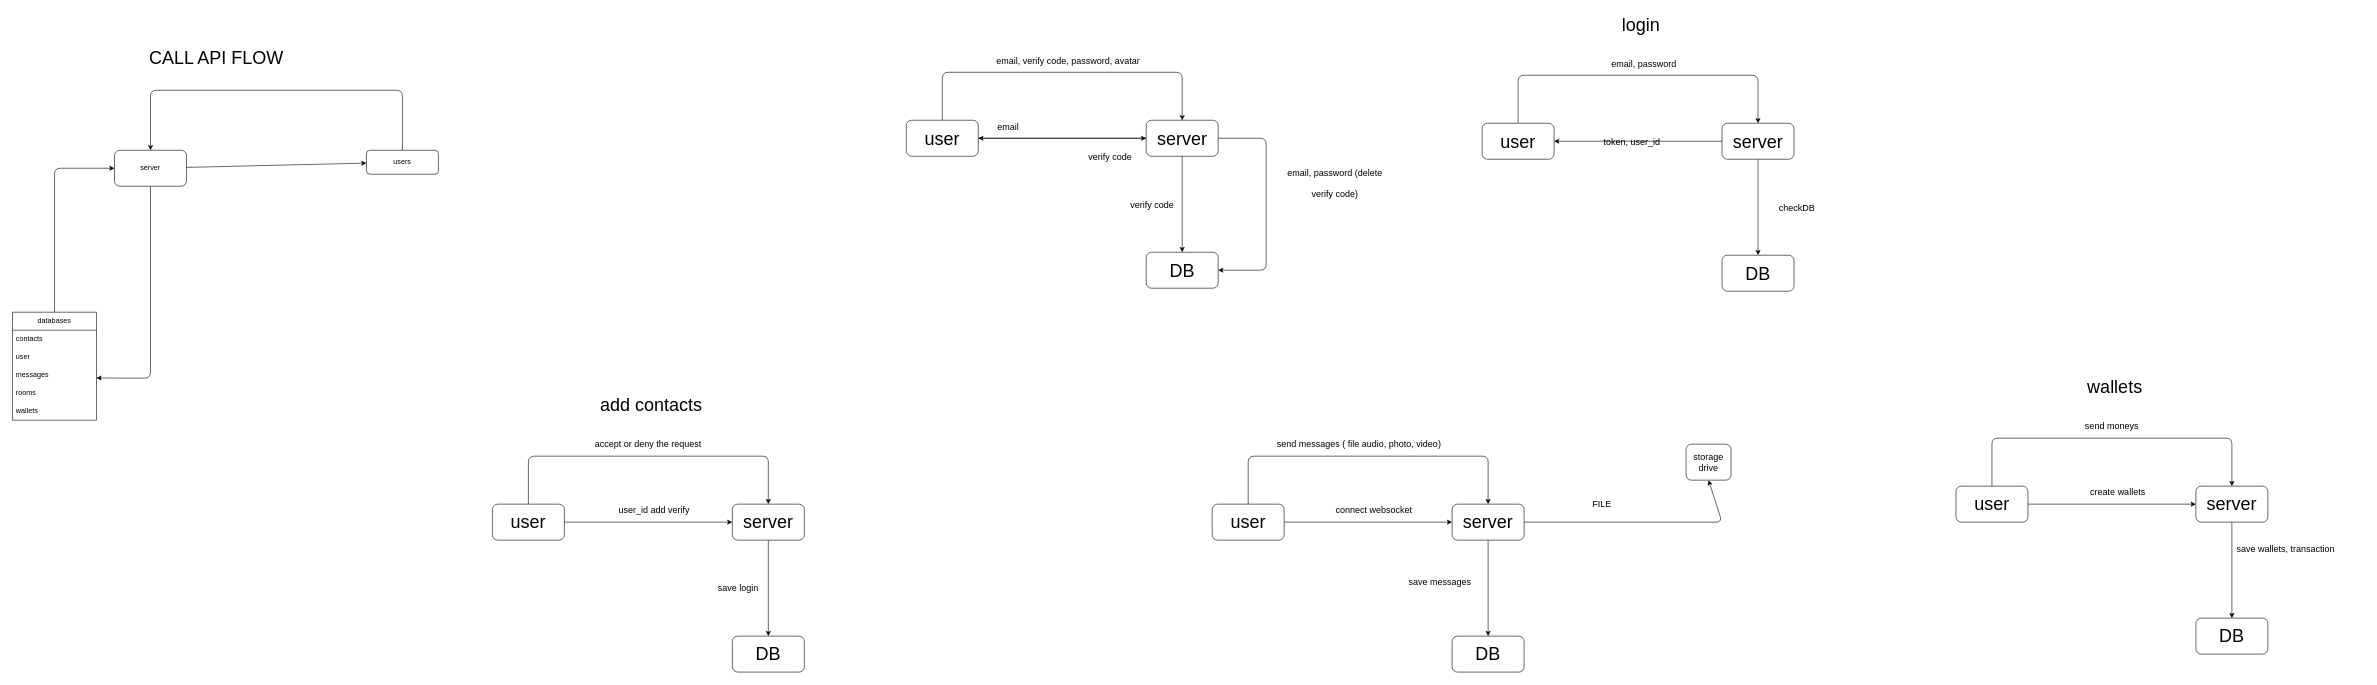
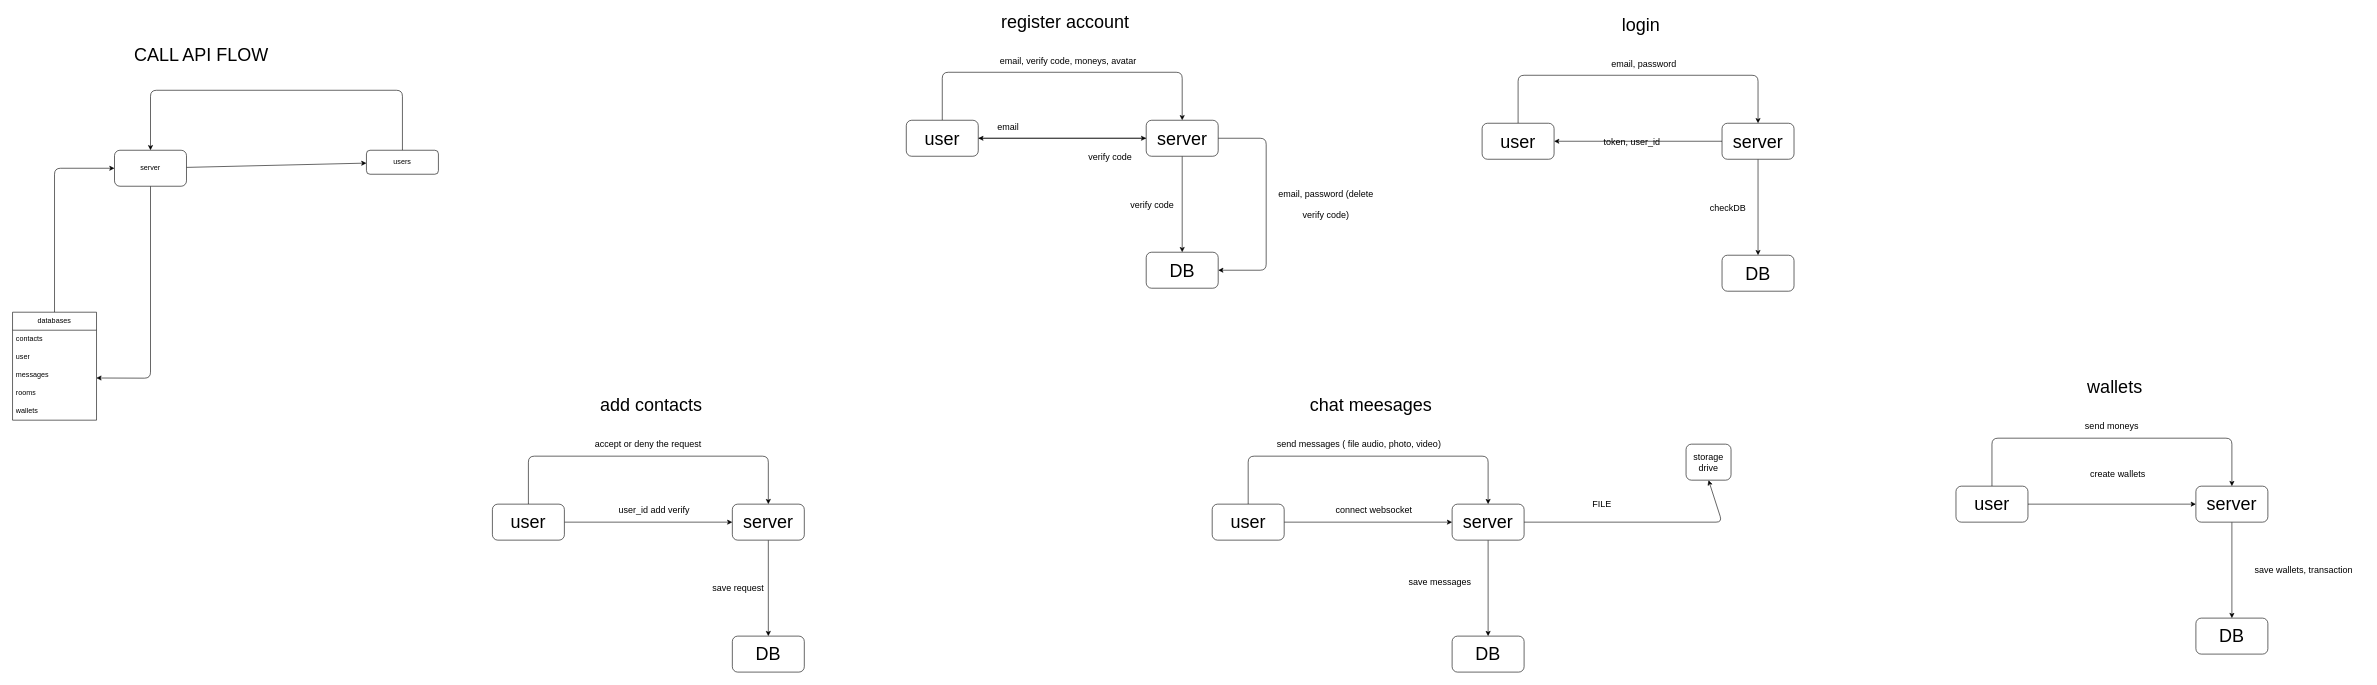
+ <mxCell id="25" value="register account" style="text;html=1;strokeColor=none;fillColor=none;align=center;verticalAlign=middle;whiteSpace=wrap;rounded=0;fontSize=30;" parent="1" vertex="1"><mxGeometry x="1660" y="20" width="230" height="30" as="geometry" /></mxCell>
- <mxCell id="14" value="&lt;font style=&quot;font-size: 30px;&quot;&gt;CALL API FLOW&lt;/font&gt;" style="text;html=1;strokeColor=none;fillColor=none;align=center;verticalAlign=middle;whiteSpace=wrap;rounded=0;" parent="1" vertex="1"><mxGeometry x="210" y="40" width="300" height="110" as="geometry" /></mxCell>
+ <mxCell id="14" value="&lt;font style=&quot;font-size: 30px;&quot;&gt;CALL API FLOW&lt;/font&gt;" style="text;html=1;strokeColor=none;fillColor=none;align=center;verticalAlign=middle;whiteSpace=wrap;rounded=0;" parent="1" vertex="1"><mxGeometry x="185" y="35" width="300" height="110" as="geometry" /></mxCell>
- <mxCell id="37" value="&lt;font style=&quot;font-size: 15px;&quot;&gt;email, verify code, password, avatar&lt;/font&gt;" style="text;html=1;strokeColor=none;fillColor=none;align=center;verticalAlign=middle;whiteSpace=wrap;rounded=0;fontSize=30;" parent="1" vertex="1"><mxGeometry x="1650" y="80" width="260" height="30" as="geometry" /></mxCell>
+ <mxCell id="37" value="&lt;font style=&quot;font-size: 15px;&quot;&gt;email, verify code, moneys, avatar&lt;/font&gt;" style="text;html=1;strokeColor=none;fillColor=none;align=center;verticalAlign=middle;whiteSpace=wrap;rounded=0;fontSize=30;" parent="1" vertex="1"><mxGeometry x="1650" y="80" width="260" height="30" as="geometry" /></mxCell>
- <mxCell id="38" value="&lt;span style=&quot;font-size: 15px;&quot;&gt;email, password (delete verify code)&lt;/span&gt;" style="text;html=1;strokeColor=none;fillColor=none;align=center;verticalAlign=middle;whiteSpace=wrap;rounded=0;fontSize=30;" parent="1" vertex="1"><mxGeometry x="2125" y="285" width="200" height="30" as="geometry" /></mxCell>
+ <mxCell id="38" value="&lt;span style=&quot;font-size: 15px;&quot;&gt;email, password (delete verify code)&lt;/span&gt;" style="text;html=1;strokeColor=none;fillColor=none;align=center;verticalAlign=middle;whiteSpace=wrap;rounded=0;fontSize=30;" parent="1" vertex="1"><mxGeometry x="2110" y="320" width="200" height="30" as="geometry" /></mxCell>
- <mxCell id="59" value="&lt;font style=&quot;font-size: 15px;&quot;&gt;checkDB&lt;/font&gt;" style="text;html=1;strokeColor=none;fillColor=none;align=center;verticalAlign=middle;whiteSpace=wrap;rounded=0;fontSize=30;" parent="1" vertex="1"><mxGeometry x="2895" y="325" width="200" height="30" as="geometry" /></mxCell>
+ <mxCell id="59" value="&lt;font style=&quot;font-size: 15px;&quot;&gt;checkDB&lt;/font&gt;" style="text;html=1;strokeColor=none;fillColor=none;align=center;verticalAlign=middle;whiteSpace=wrap;rounded=0;fontSize=30;" parent="1" vertex="1"><mxGeometry x="2780" y="325" width="200" height="30" as="geometry" /></mxCell>
+ <mxCell id="39" value="chat meesages" style="text;html=1;strokeColor=none;fillColor=none;align=center;verticalAlign=middle;whiteSpace=wrap;rounded=0;fontSize=30;" parent="1" vertex="1"><mxGeometry x="2170" y="660" width="230" height="30" as="geometry" /></mxCell>
- <mxCell id="70" value="&lt;span style=&quot;font-size: 15px;&quot;&gt;create wallets&lt;/span&gt;" style="text;html=1;strokeColor=none;fillColor=none;align=center;verticalAlign=middle;whiteSpace=wrap;rounded=0;fontSize=30;" parent="1" vertex="1"><mxGeometry x="3430" y="800" width="200" height="30" as="geometry" /></mxCell>
+ <mxCell id="70" value="&lt;span style=&quot;font-size: 15px;&quot;&gt;create wallets&lt;/span&gt;" style="text;html=1;strokeColor=none;fillColor=none;align=center;verticalAlign=middle;whiteSpace=wrap;rounded=0;fontSize=30;" parent="1" vertex="1"><mxGeometry x="3430" y="770" width="200" height="30" as="geometry" /></mxCell>
- <mxCell id="69" value="&lt;font style=&quot;font-size: 15px;&quot;&gt;save wallets,&amp;nbsp;transaction&lt;/font&gt;" style="text;html=1;strokeColor=none;fillColor=none;align=center;verticalAlign=middle;whiteSpace=wrap;rounded=0;fontSize=30;" parent="1" vertex="1"><mxGeometry x="3710" y="895" width="200" height="30" as="geometry" /></mxCell>
+ <mxCell id="69" value="&lt;font style=&quot;font-size: 15px;&quot;&gt;save wallets,&amp;nbsp;transaction&lt;/font&gt;" style="text;html=1;strokeColor=none;fillColor=none;align=center;verticalAlign=middle;whiteSpace=wrap;rounded=0;fontSize=30;" parent="1" vertex="1"><mxGeometry x="3740" y="930" width="200" height="30" as="geometry" /></mxCell>
- <mxCell id="22" value="&lt;font style=&quot;font-size: 15px;&quot;&gt;save login&lt;/font&gt;" style="text;html=1;strokeColor=none;fillColor=none;align=center;verticalAlign=middle;whiteSpace=wrap;rounded=0;fontSize=30;" parent="1" vertex="1"><mxGeometry x="1130" y="960" width="200" height="30" as="geometry" /></mxCell>
+ <mxCell id="22" value="&lt;font style=&quot;font-size: 15px;&quot;&gt;save request&lt;/font&gt;" style="text;html=1;strokeColor=none;fillColor=none;align=center;verticalAlign=middle;whiteSpace=wrap;rounded=0;fontSize=30;" parent="1" vertex="1"><mxGeometry x="1130" y="960" width="200" height="30" as="geometry" /></mxCell>
